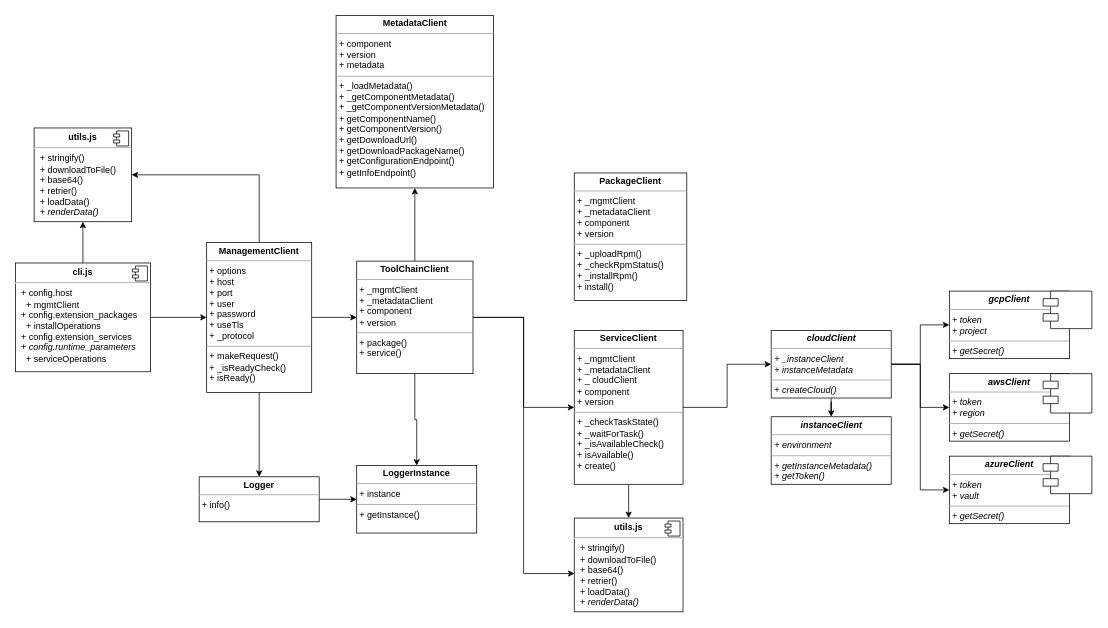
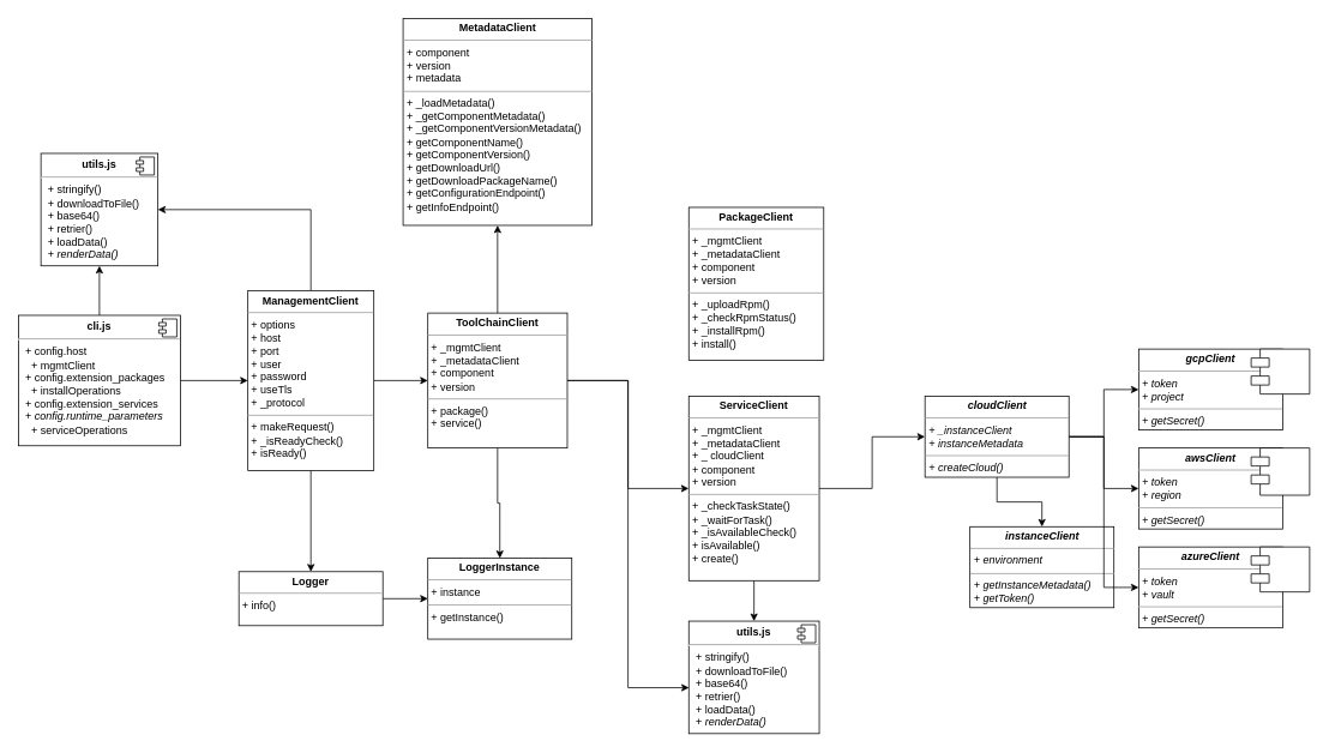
- <mxCell id="2" value="&lt;p style=&quot;margin: 0px ; margin-top: 4px ; text-align: center&quot;&gt;&lt;b&gt;instanceClient&lt;/b&gt;&lt;/p&gt;&lt;hr size=&quot;1&quot;&gt;&lt;p style=&quot;margin: 0px ; margin-left: 4px&quot;&gt;+ environment&lt;/p&gt;&lt;hr size=&quot;1&quot;&gt;&lt;p style=&quot;margin: 0px ; margin-left: 4px&quot;&gt;+ getInstanceMetadata()&lt;/p&gt;&lt;p style=&quot;margin: 0px ; margin-left: 4px&quot;&gt;+ getToken()&lt;/p&gt;" style="verticalAlign=top;align=left;overflow=fill;fontSize=12;fontFamily=Helvetica;html=1;fontStyle=2" parent="1" vertex="1"><mxGeometry x="1027.5" y="555" width="160" height="90" as="geometry" /></mxCell>
+ <mxCell id="2" value="&lt;p style=&quot;margin: 0px ; margin-top: 4px ; text-align: center&quot;&gt;&lt;b&gt;instanceClient&lt;/b&gt;&lt;/p&gt;&lt;hr size=&quot;1&quot;&gt;&lt;p style=&quot;margin: 0px ; margin-left: 4px&quot;&gt;+ environment&lt;/p&gt;&lt;hr size=&quot;1&quot;&gt;&lt;p style=&quot;margin: 0px ; margin-left: 4px&quot;&gt;+ getInstanceMetadata()&lt;/p&gt;&lt;p style=&quot;margin: 0px ; margin-left: 4px&quot;&gt;+ getToken()&lt;/p&gt;" style="verticalAlign=top;align=left;overflow=fill;fontSize=12;fontFamily=Helvetica;html=1;fontStyle=2" parent="1" vertex="1"><mxGeometry x="1077.5" y="585" width="160" height="90" as="geometry" /></mxCell>
